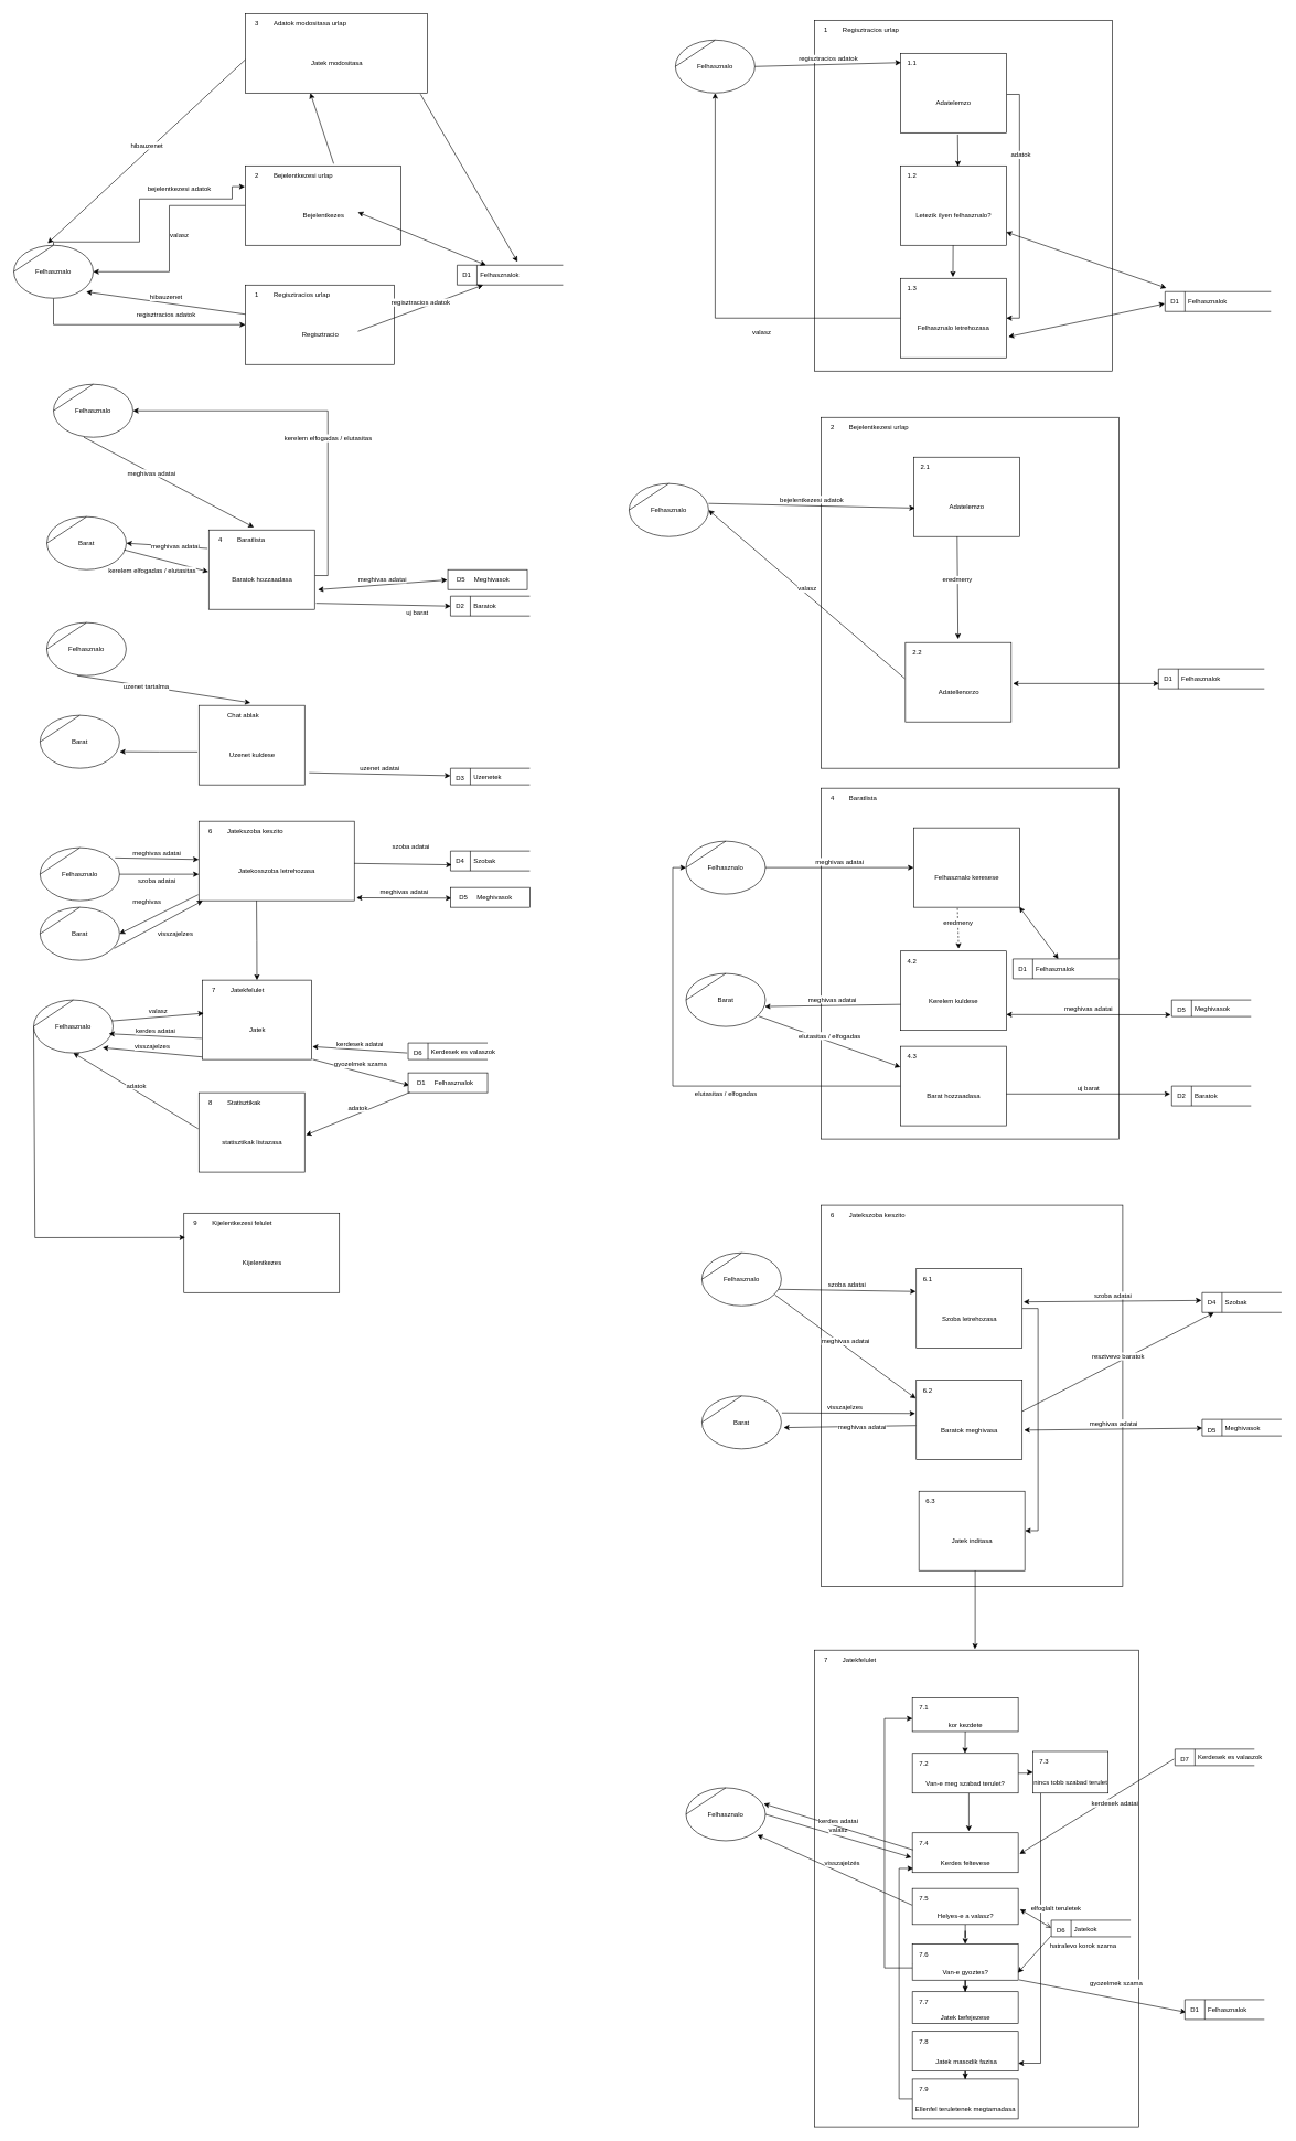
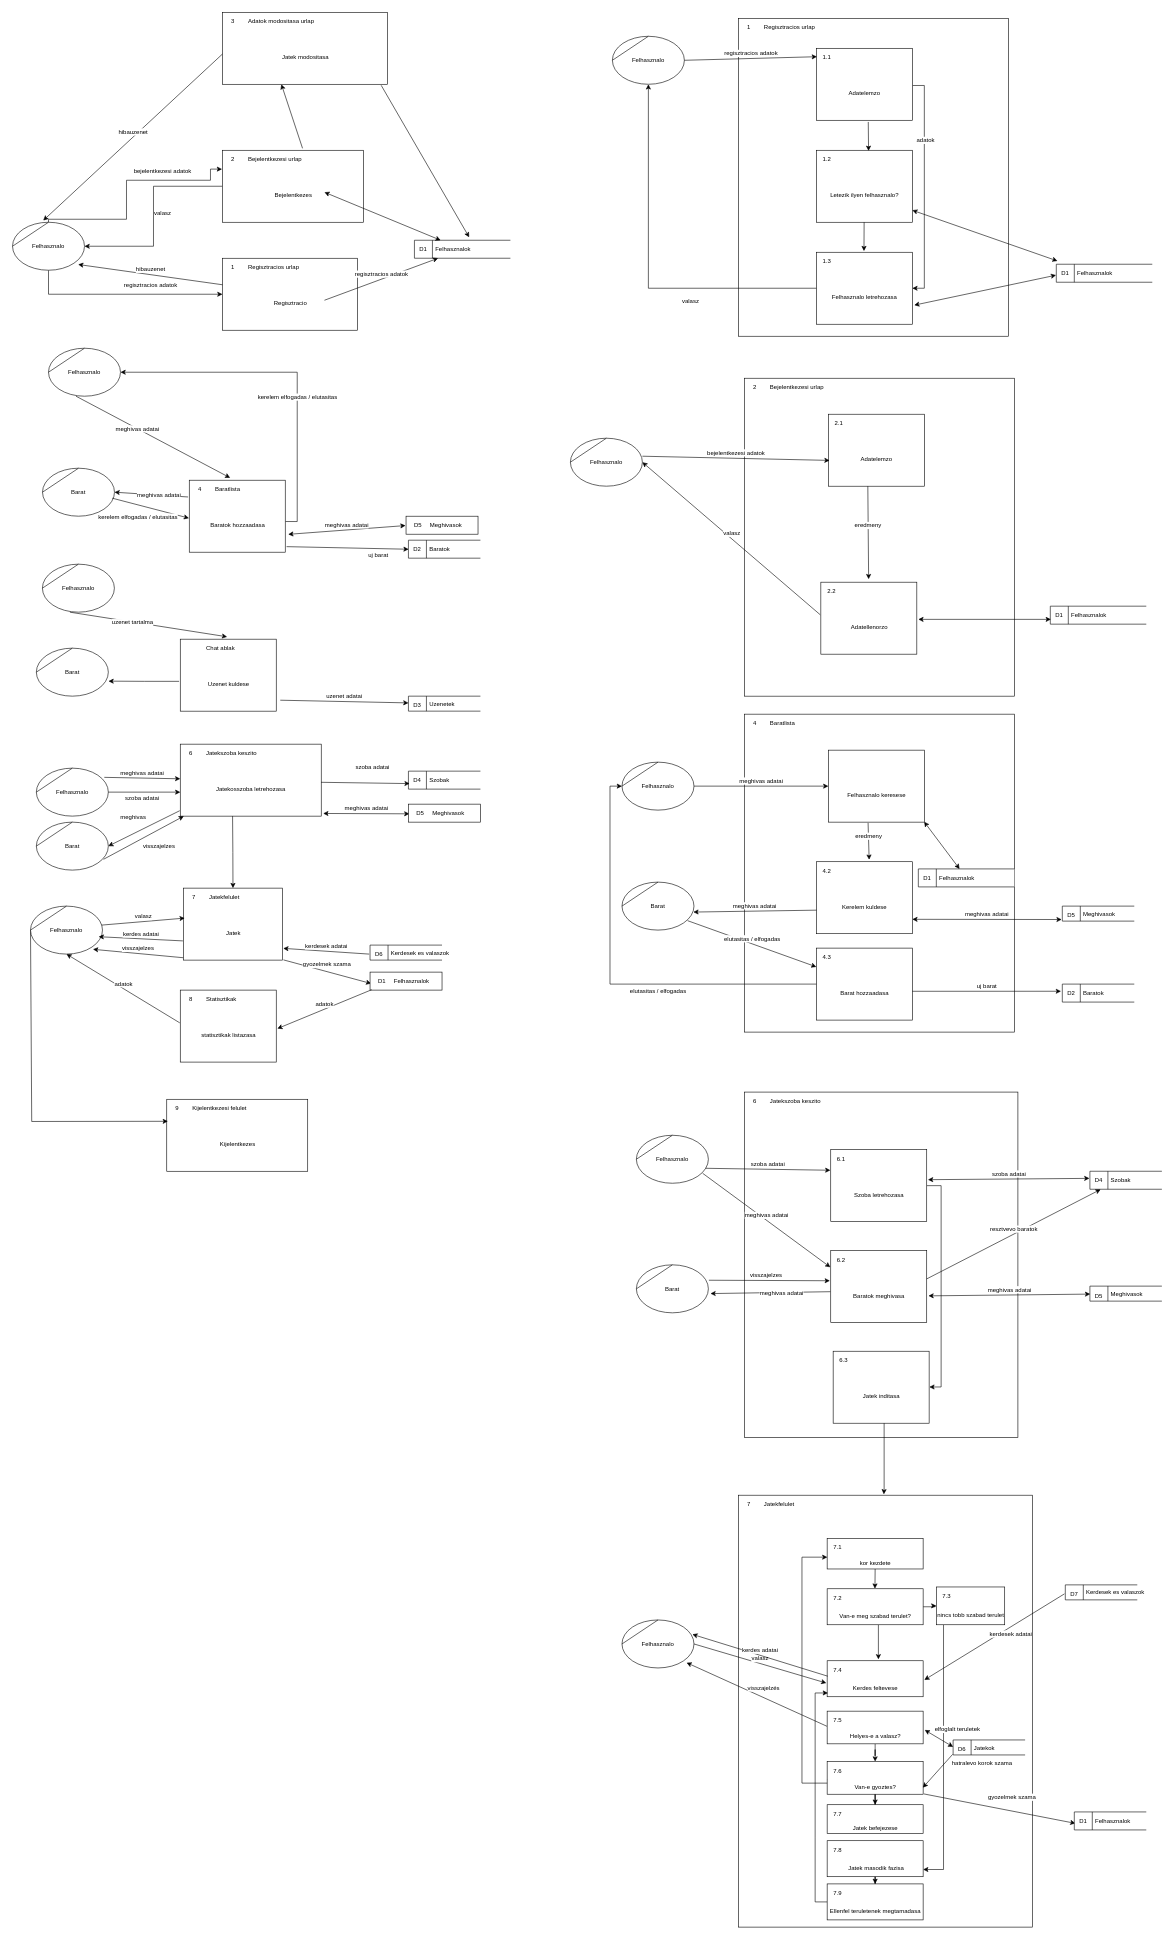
- <mxCell id="121" value="eredmeny" style="endArrow=classic;html=1;rounded=0;verticalAlign=bottom;exitX=0.414;exitY=1.01;exitDx=0;exitDy=0;exitPerimeter=0;fontSize=10;entryX=0.55;entryY=-0.028;entryDx=0;entryDy=0;entryPerimeter=0;dashed=1;" parent="118" source="125" target="122" edge="1"><mxGeometry width="50" height="50" relative="1" as="geometry"><mxPoint x="205.745" y="171.96" as="sourcePoint" /><mxPoint x="207.154" y="335" as="targetPoint" /></mxGeometry></mxCell>
+ <mxCell id="121" value="eredmeny" style="endArrow=classic;html=1;rounded=0;verticalAlign=bottom;exitX=0.414;exitY=1.01;exitDx=0;exitDy=0;exitPerimeter=0;fontSize=10;entryX=0.55;entryY=-0.028;entryDx=0;entryDy=0;entryPerimeter=0;" parent="118" source="125" target="122" edge="1"><mxGeometry width="50" height="50" relative="1" as="geometry"><mxPoint x="205.745" y="171.96" as="sourcePoint" /><mxPoint x="207.154" y="335" as="targetPoint" /></mxGeometry></mxCell>
- <mxCell id="216" value="" style="endArrow=open;html=1;rounded=0;verticalAlign=bottom;exitX=1.017;exitY=0.577;exitDx=0;exitDy=0;exitPerimeter=0;fontSize=10;startArrow=classic;startFill=1;entryX=0;entryY=0.463;entryDx=0;entryDy=0;entryPerimeter=0;" parent="174" source="179" target="213" edge="1"><mxGeometry width="50" height="50" relative="1" as="geometry"><mxPoint x="401" y="335" as="sourcePoint" /><mxPoint x="545" y="335" as="targetPoint" /></mxGeometry></mxCell>
+ <mxCell id="216" value="" style="endArrow=classic;html=1;rounded=0;verticalAlign=bottom;exitX=1.017;exitY=0.577;exitDx=0;exitDy=0;exitPerimeter=0;fontSize=10;startArrow=classic;startFill=1;entryX=0;entryY=0.463;entryDx=0;entryDy=0;entryPerimeter=0;" parent="174" source="179" target="213" edge="1"><mxGeometry width="50" height="50" relative="1" as="geometry"><mxPoint x="401" y="335" as="sourcePoint" /><mxPoint x="545" y="335" as="targetPoint" /></mxGeometry></mxCell>
